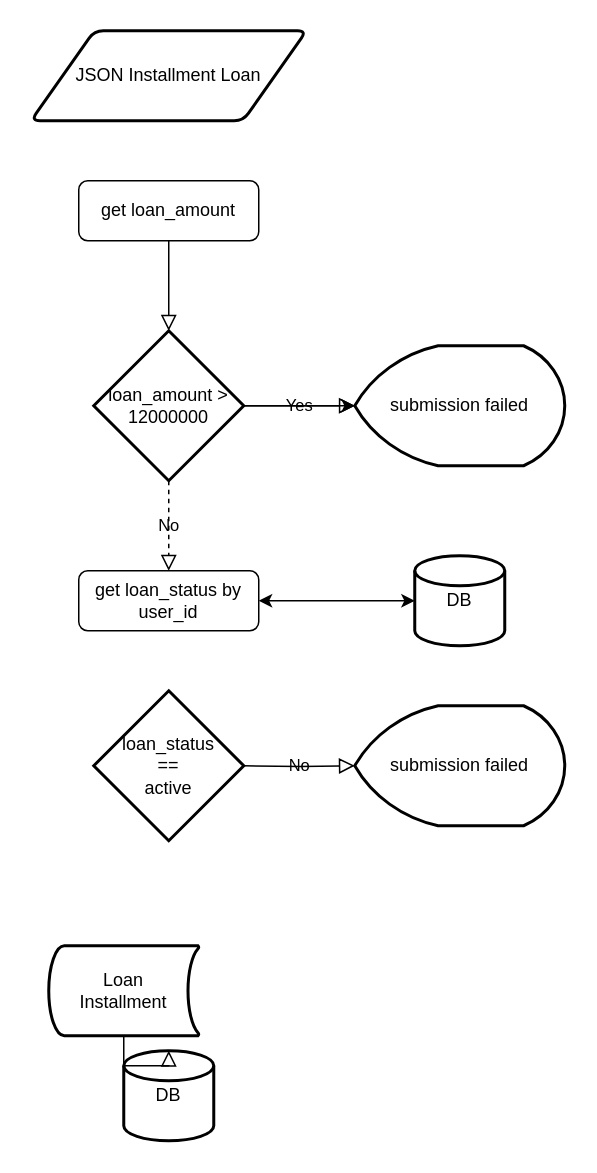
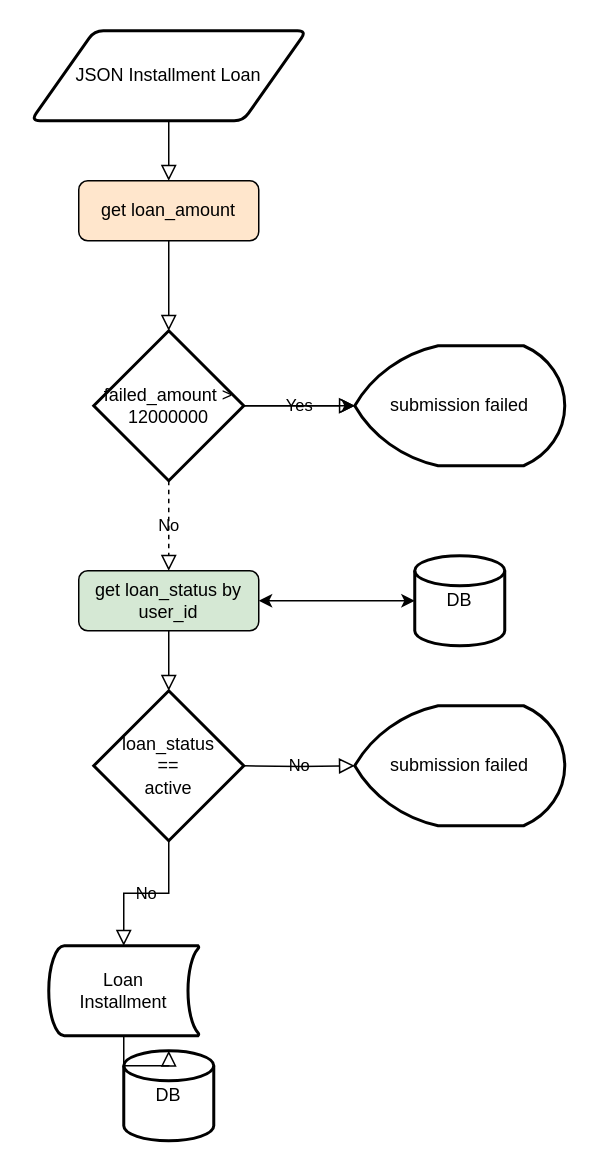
+ <mxCell id="5" value="" style="rounded=0;html=1;jettySize=auto;orthogonalLoop=1;fontSize=11;endArrow=block;endFill=0;endSize=8;strokeWidth=1;shadow=0;labelBackgroundColor=none;edgeStyle=orthogonalEdgeStyle;exitX=0.5;exitY=1;exitDx=0;exitDy=0;" edge="1" parent="1" source="3" target="4"><mxGeometry relative="1" as="geometry"><mxPoint x="122" y="100" as="sourcePoint" /><mxPoint x="122" y="230" as="targetPoint" /></mxGeometry></mxCell>
- <mxCell id="4" value="get loan_amount" style="rounded=1;whiteSpace=wrap;html=1;fontSize=12;glass=0;strokeWidth=1;shadow=0;" vertex="1" parent="1"><mxGeometry x="52" y="120" width="120" height="40" as="geometry" /></mxCell>
+ <mxCell id="4" value="get loan_amount" style="rounded=1;whiteSpace=wrap;html=1;fontSize=12;glass=0;strokeWidth=1;shadow=0;fillColor=#ffe6cc;" vertex="1" parent="1"><mxGeometry x="52" y="120" width="120" height="40" as="geometry" /></mxCell>
- <mxCell id="10" value="loan_amount &amp;gt; 12000000" style="strokeWidth=2;html=1;shape=mxgraph.flowchart.decision;whiteSpace=wrap;" vertex="1" parent="1"><mxGeometry x="62" y="220" width="100" height="100" as="geometry" /></mxCell>
+ <mxCell id="10" value="failed_amount &amp;gt; 12000000" style="strokeWidth=2;html=1;shape=mxgraph.flowchart.decision;whiteSpace=wrap;" vertex="1" parent="1"><mxGeometry x="62" y="220" width="100" height="100" as="geometry" /></mxCell>
- <mxCell id="15" value="get loan_status by user_id" style="rounded=1;whiteSpace=wrap;html=1;fontSize=12;glass=0;strokeWidth=1;shadow=0;" vertex="1" parent="1"><mxGeometry x="52" y="380" width="120" height="40" as="geometry" /></mxCell>
+ <mxCell id="15" value="get loan_status by user_id" style="rounded=1;whiteSpace=wrap;html=1;fontSize=12;glass=0;strokeWidth=1;shadow=0;fillColor=#d5e8d4;" vertex="1" parent="1"><mxGeometry x="52" y="380" width="120" height="40" as="geometry" /></mxCell>
+ <mxCell id="16" value="" style="rounded=0;html=1;jettySize=auto;orthogonalLoop=1;fontSize=11;endArrow=block;endFill=0;endSize=8;strokeWidth=1;shadow=0;labelBackgroundColor=none;edgeStyle=orthogonalEdgeStyle;exitX=0.5;exitY=1;exitDx=0;exitDy=0;entryX=0.5;entryY=0;entryDx=0;entryDy=0;entryPerimeter=0;" edge="1" parent="1" source="15" target="14"><mxGeometry relative="1" as="geometry"><mxPoint x="122" y="170" as="sourcePoint" /><mxPoint x="122" y="230" as="targetPoint" /></mxGeometry></mxCell>
+ <mxCell id="19" value="No" style="rounded=0;html=1;jettySize=auto;orthogonalLoop=1;fontSize=11;endArrow=block;endFill=0;endSize=8;strokeWidth=1;shadow=0;labelBackgroundColor=none;edgeStyle=orthogonalEdgeStyle;exitX=0.5;exitY=1;exitDx=0;exitDy=0;exitPerimeter=0;" edge="1" parent="1" source="14" target="13"><mxGeometry relative="1" as="geometry"><mxPoint x="172" y="520" as="sourcePoint" /><mxPoint x="246" y="520" as="targetPoint" /></mxGeometry></mxCell>
